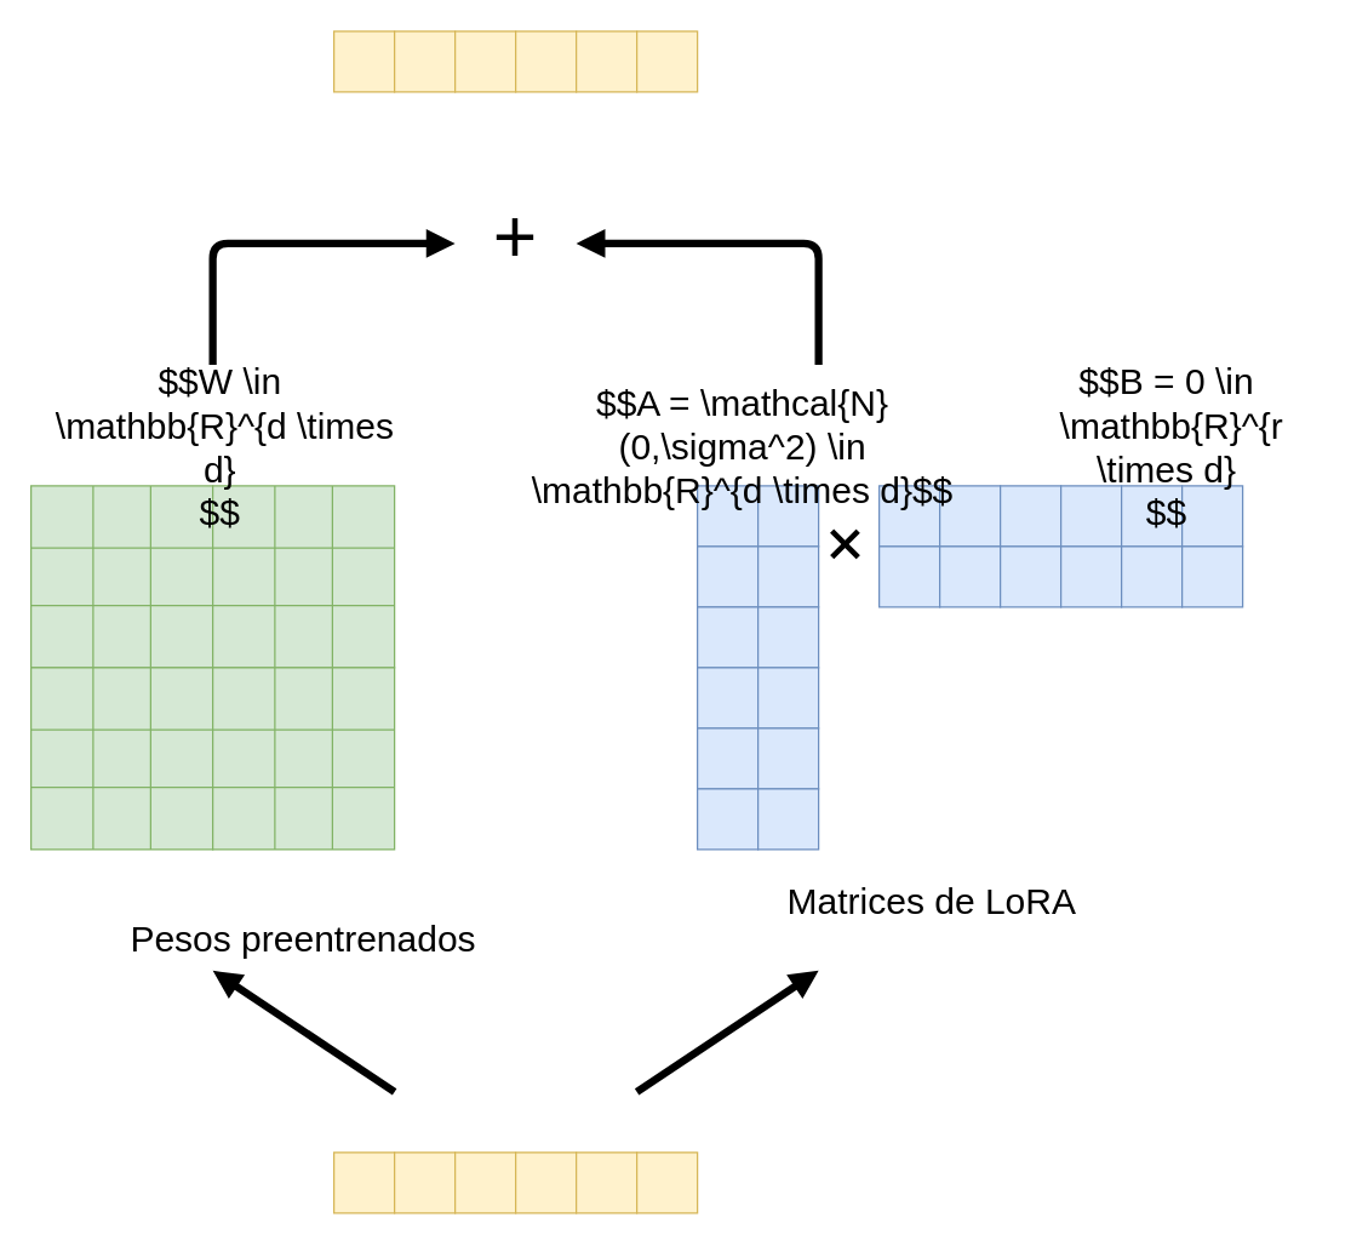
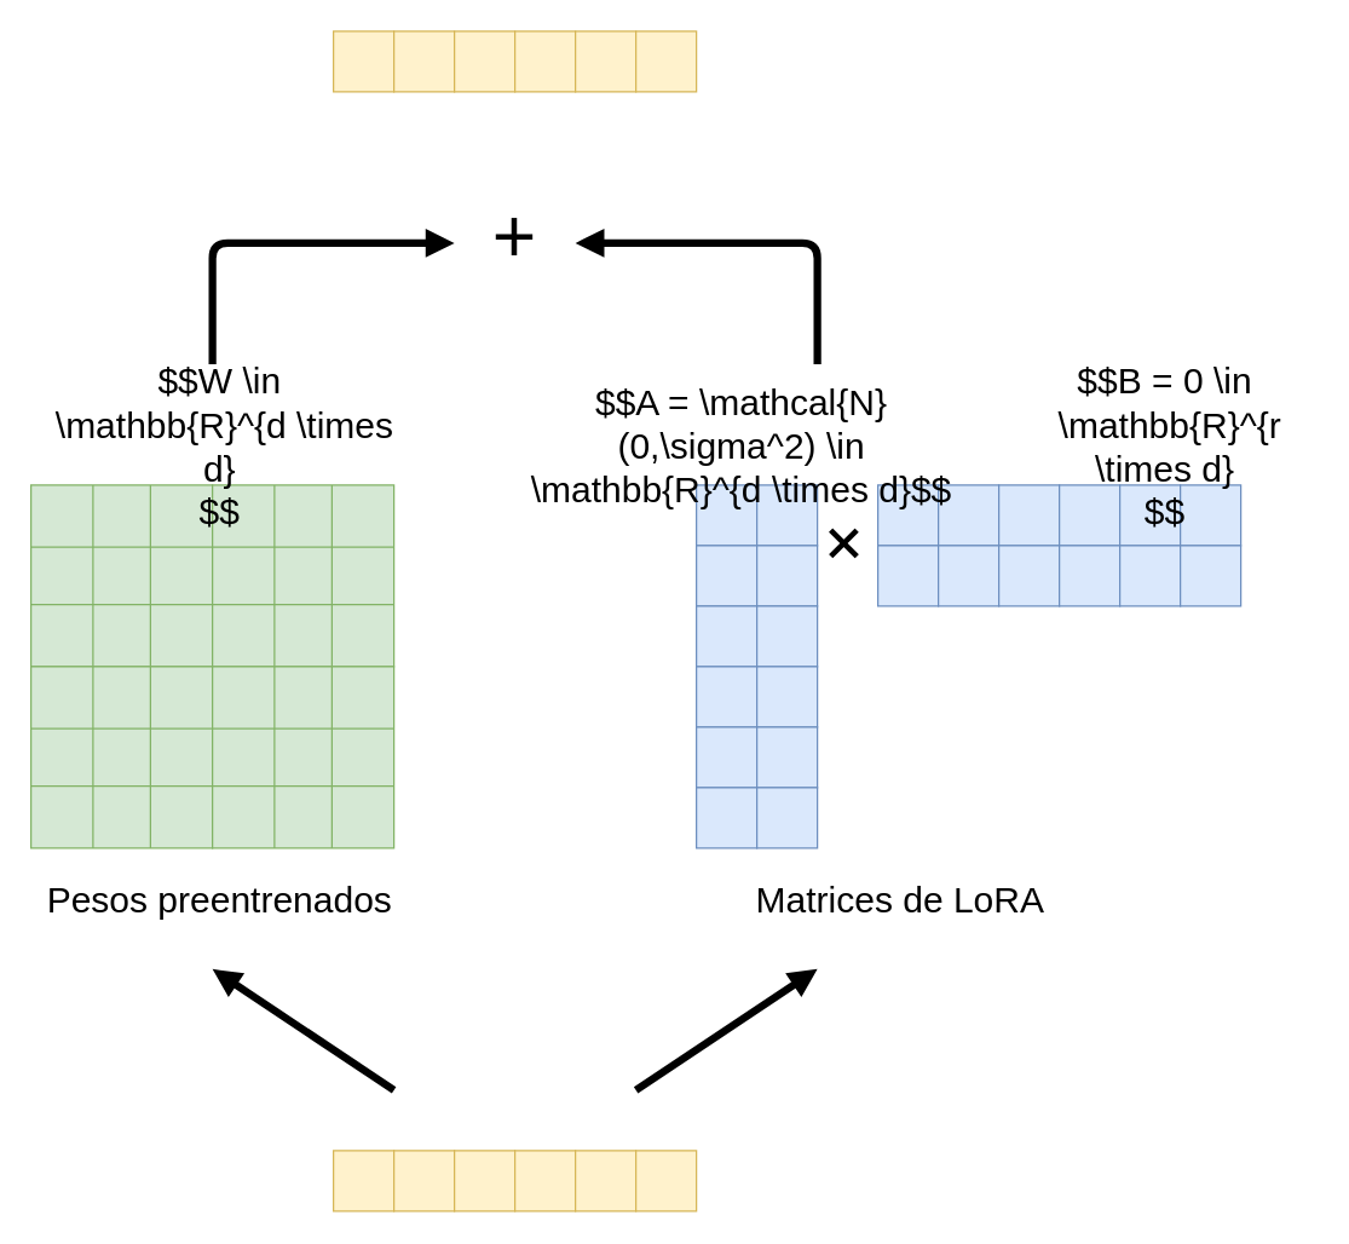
- <mxCell id="81" value="&lt;span style=&quot;font-size: 24px;&quot;&gt;Matrices de LoRA&lt;/span&gt;" style="text;html=1;strokeColor=none;fillColor=none;align=center;verticalAlign=middle;whiteSpace=wrap;rounded=0;" parent="1" vertex="1"><mxGeometry x="490" y="580" width="250" height="30" as="geometry" /></mxCell>
+ <mxCell id="81" value="&lt;span style=&quot;font-size: 24px;&quot;&gt;Matrices de LoRA&lt;/span&gt;" style="text;html=1;strokeColor=none;fillColor=none;align=center;verticalAlign=middle;whiteSpace=wrap;rounded=0;" parent="1" vertex="1"><mxGeometry x="470" y="580" width="250" height="30" as="geometry" /></mxCell>
- <mxCell id="80" value="&lt;span style=&quot;font-size: 24px;&quot;&gt;Pesos preentrenados&lt;/span&gt;" style="text;html=1;strokeColor=none;fillColor=none;align=center;verticalAlign=middle;whiteSpace=wrap;rounded=0;" parent="1" vertex="1"><mxGeometry x="75" y="605" width="250" height="30" as="geometry" /></mxCell>
+ <mxCell id="80" value="&lt;span style=&quot;font-size: 24px;&quot;&gt;Pesos preentrenados&lt;/span&gt;" style="text;html=1;strokeColor=none;fillColor=none;align=center;verticalAlign=middle;whiteSpace=wrap;rounded=0;" parent="1" vertex="1"><mxGeometry x="20" y="580" width="250" height="30" as="geometry" /></mxCell>
